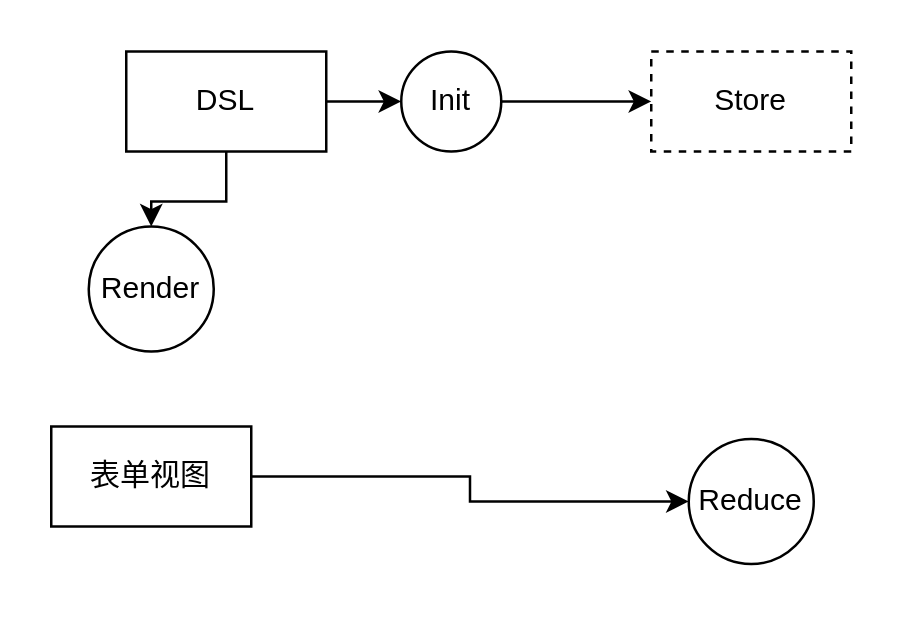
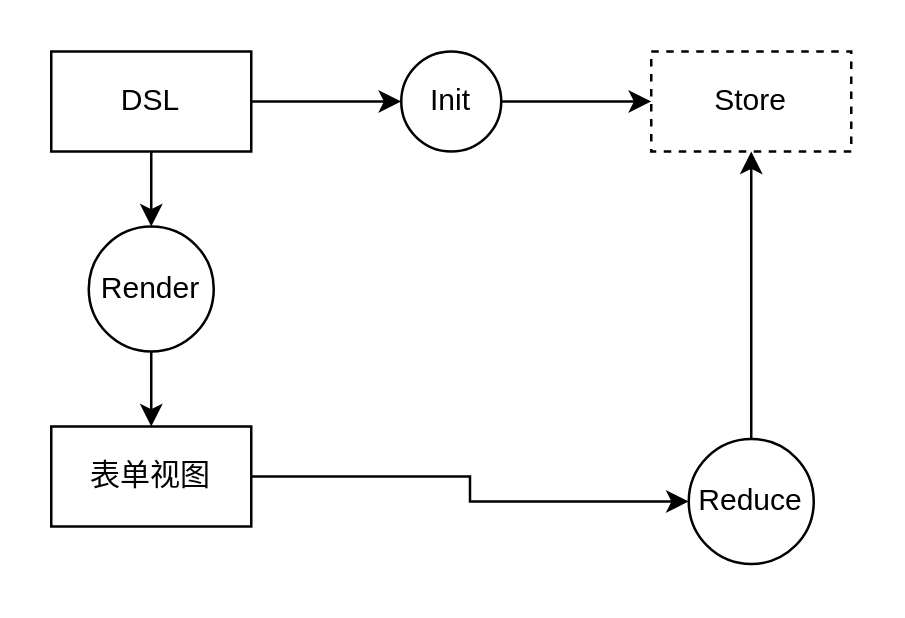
- <mxCell id="4" value="DSL" style="rounded=0;whiteSpace=wrap;html=1;" vertex="1" parent="1"><mxGeometry x="50" y="20" width="80" height="40" as="geometry" /></mxCell>
+ <mxCell id="4" value="DSL" style="rounded=0;whiteSpace=wrap;html=1;" vertex="1" parent="1"><mxGeometry x="20" y="20" width="80" height="40" as="geometry" /></mxCell>
+ <mxCell id="12" style="edgeStyle=orthogonalEdgeStyle;rounded=0;orthogonalLoop=1;jettySize=auto;html=1;entryX=0.5;entryY=1;entryDx=0;entryDy=0;" edge="1" parent="1" source="13" target="5"><mxGeometry relative="1" as="geometry" /></mxCell>
+ <mxCell id="8" value="" style="edgeStyle=orthogonalEdgeStyle;rounded=0;orthogonalLoop=1;jettySize=auto;html=1;" edge="1" parent="1" source="9" target="11"><mxGeometry relative="1" as="geometry" /></mxCell>
